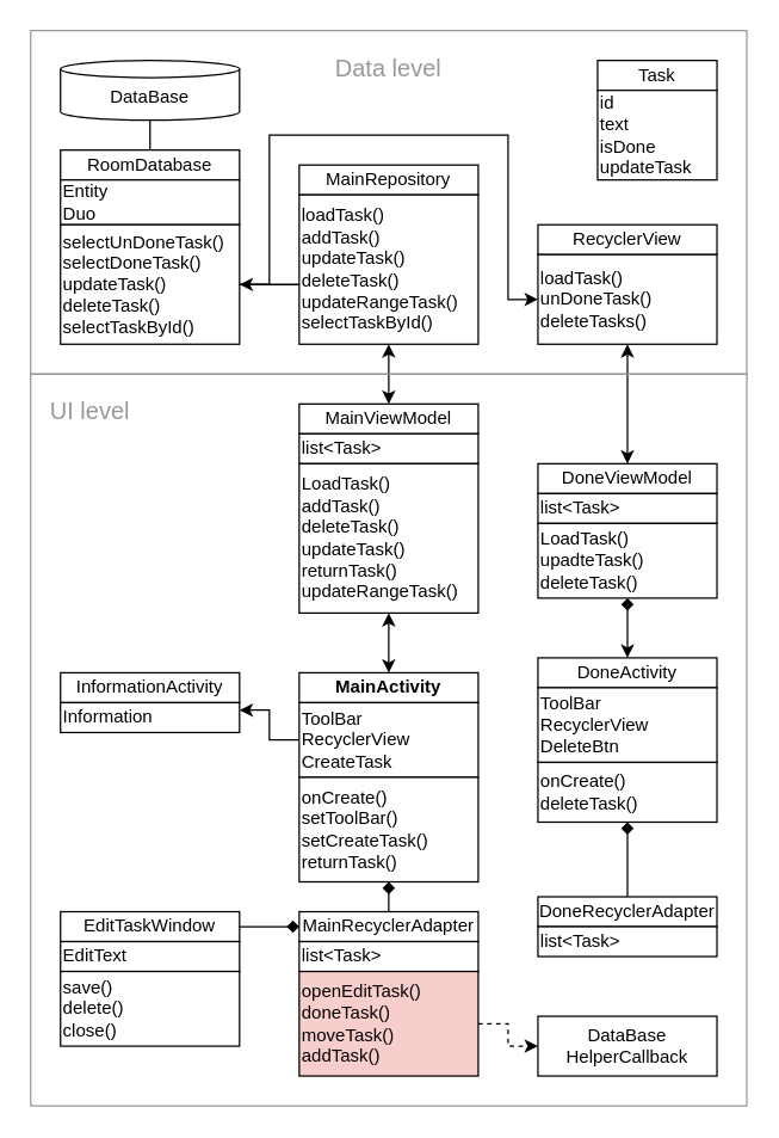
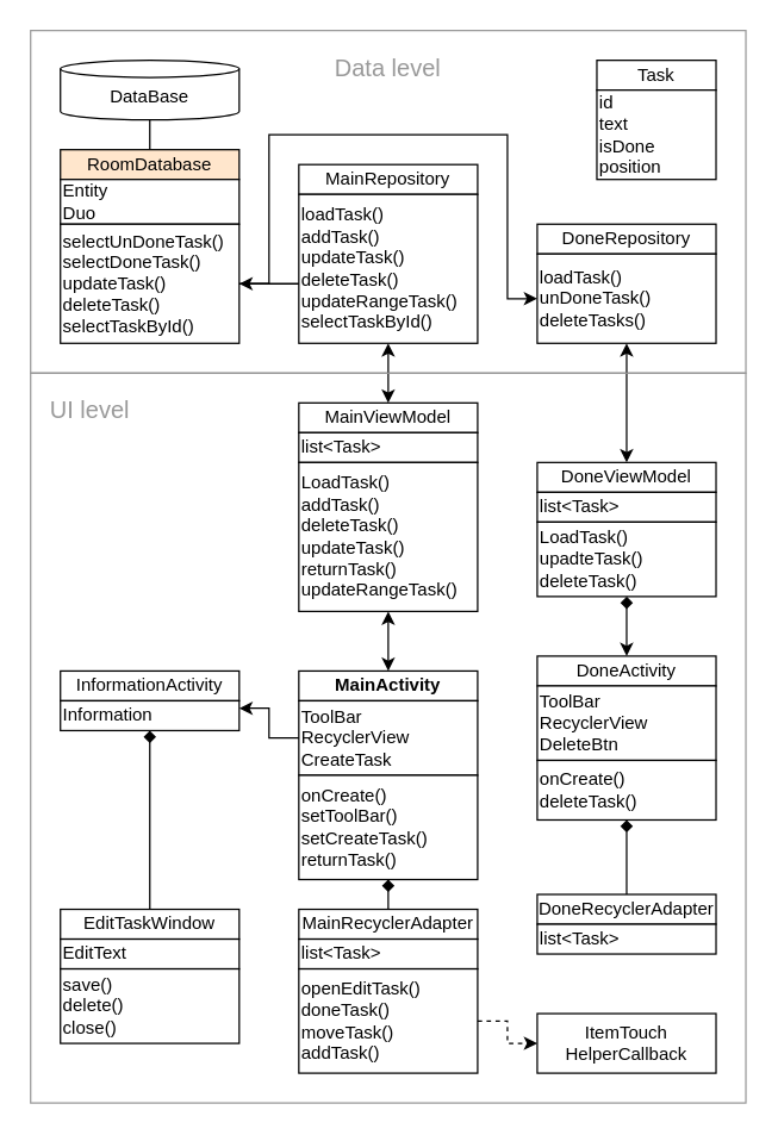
- <mxCell id="46" value="id&lt;br&gt;text&lt;br&gt;isDone&lt;br&gt;updateTask" style="rounded=0;whiteSpace=wrap;html=1;align=left;" vertex="1" parent="44"><mxGeometry y="20" width="80" height="60" as="geometry" /></mxCell>
+ <mxCell id="46" value="id&lt;br&gt;text&lt;br&gt;isDone&lt;br&gt;position" style="rounded=0;whiteSpace=wrap;html=1;align=left;" vertex="1" parent="44"><mxGeometry y="20" width="80" height="60" as="geometry" /></mxCell>
- <mxCell id="41" value="RoomDatabase" style="rounded=0;whiteSpace=wrap;html=1;" vertex="1" parent="40"><mxGeometry width="120" height="20" as="geometry" /></mxCell>
+ <mxCell id="41" value="RoomDatabase" style="rounded=0;whiteSpace=wrap;html=1;fillColor=#ffe6cc;" vertex="1" parent="40"><mxGeometry width="120" height="20" as="geometry" /></mxCell>
- <mxCell id="51" value="RecyclerView" style="rounded=0;whiteSpace=wrap;html=1;" vertex="1" parent="50"><mxGeometry width="120" height="20" as="geometry" /></mxCell>
+ <mxCell id="51" value="DoneRepository" style="rounded=0;whiteSpace=wrap;html=1;" vertex="1" parent="50"><mxGeometry width="120" height="20" as="geometry" /></mxCell>
- <mxCell id="33" style="edgeStyle=orthogonalEdgeStyle;rounded=0;orthogonalLoop=1;jettySize=auto;html=1;entryX=0;entryY=0.5;entryDx=0;entryDy=0;endArrow=diamond;endFill=1;" edge="1" parent="1" source="12" target="16"><mxGeometry relative="1" as="geometry" /></mxCell>
+ <mxCell id="33" style="edgeStyle=orthogonalEdgeStyle;rounded=0;orthogonalLoop=1;jettySize=auto;html=1;endArrow=diamond;endFill=1;" edge="1" parent="1" source="12" target="30"><mxGeometry relative="1" as="geometry" /></mxCell>
- <mxCell id="18" value="openEditTask()&lt;br&gt;doneTask()&lt;br&gt;moveTask()&lt;br&gt;addTask()" style="rounded=0;whiteSpace=wrap;html=1;align=left;fillColor=#f8cecc;" vertex="1" parent="15"><mxGeometry y="40" width="120" height="70" as="geometry" /></mxCell>
+ <mxCell id="18" value="openEditTask()&lt;br&gt;doneTask()&lt;br&gt;moveTask()&lt;br&gt;addTask()" style="rounded=0;whiteSpace=wrap;html=1;align=left;" vertex="1" parent="15"><mxGeometry y="40" width="120" height="70" as="geometry" /></mxCell>
- <mxCell id="19" value="DataBase&lt;br&gt;HelperCallback" style="rounded=0;whiteSpace=wrap;html=1;" vertex="1" parent="1"><mxGeometry x="360" y="680" width="120" height="40" as="geometry" /></mxCell>
+ <mxCell id="19" value="ItemTouch&lt;br&gt;HelperCallback" style="rounded=0;whiteSpace=wrap;html=1;" vertex="1" parent="1"><mxGeometry x="360" y="680" width="120" height="40" as="geometry" /></mxCell>
